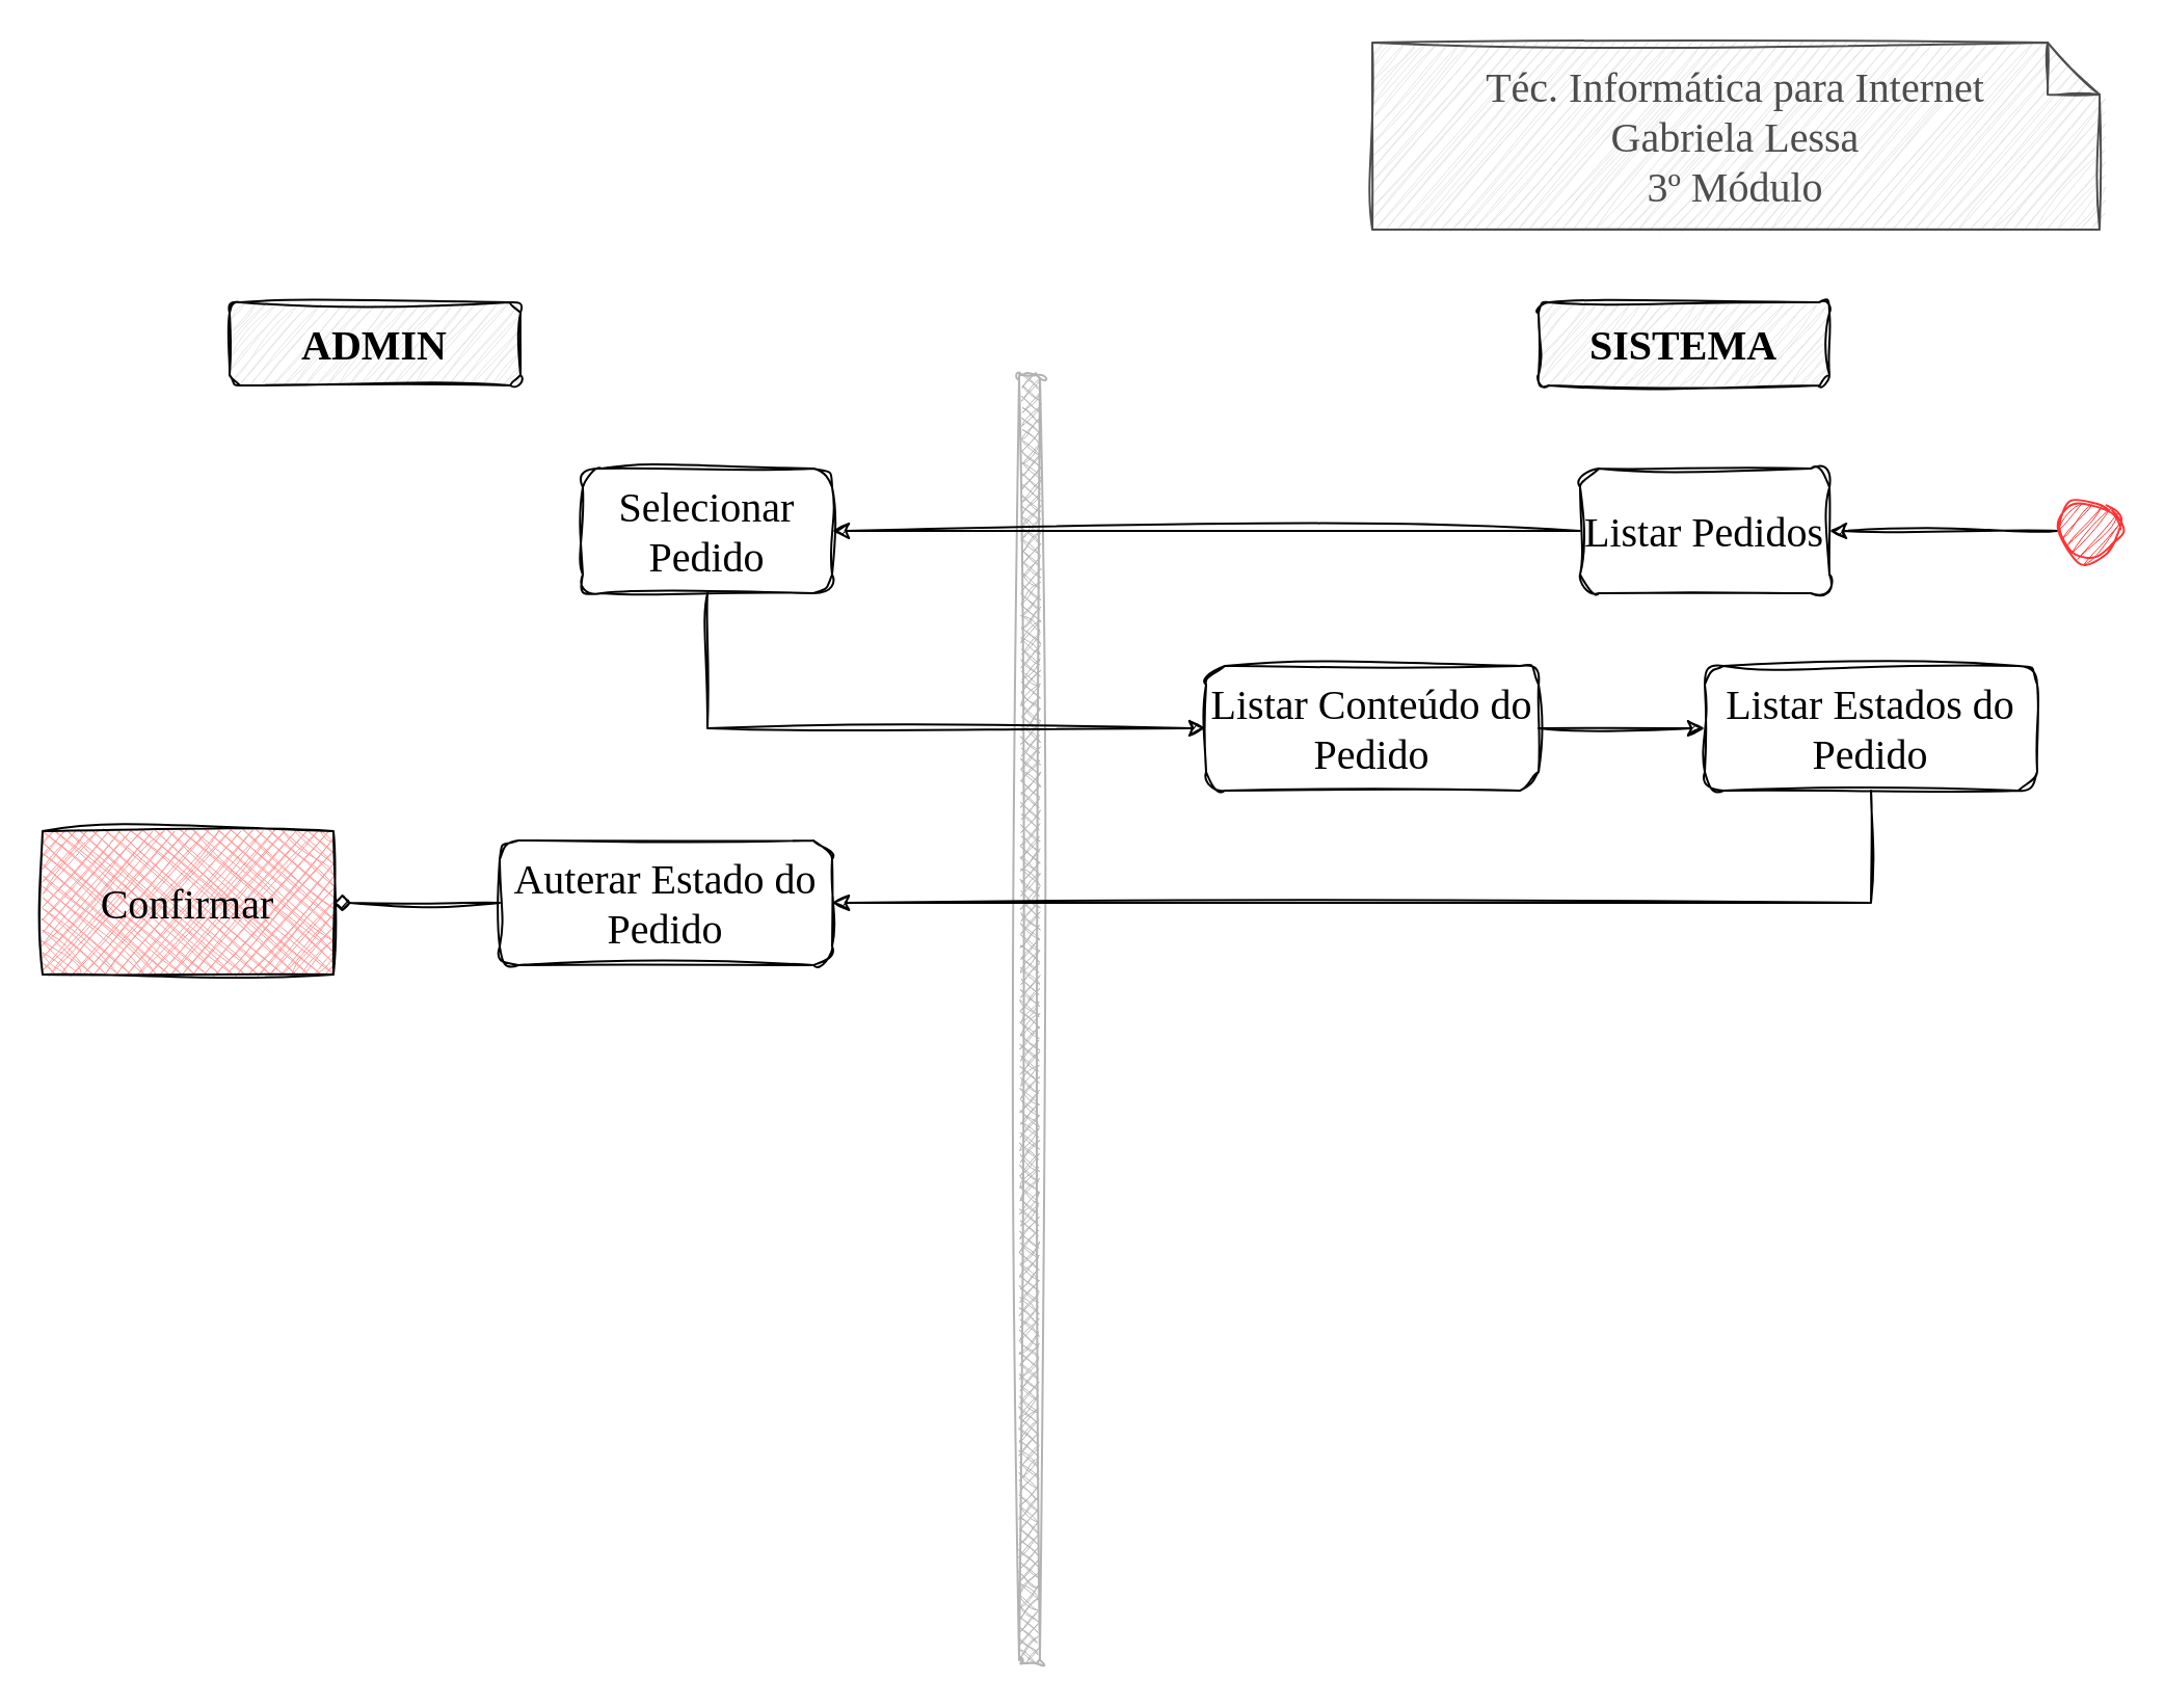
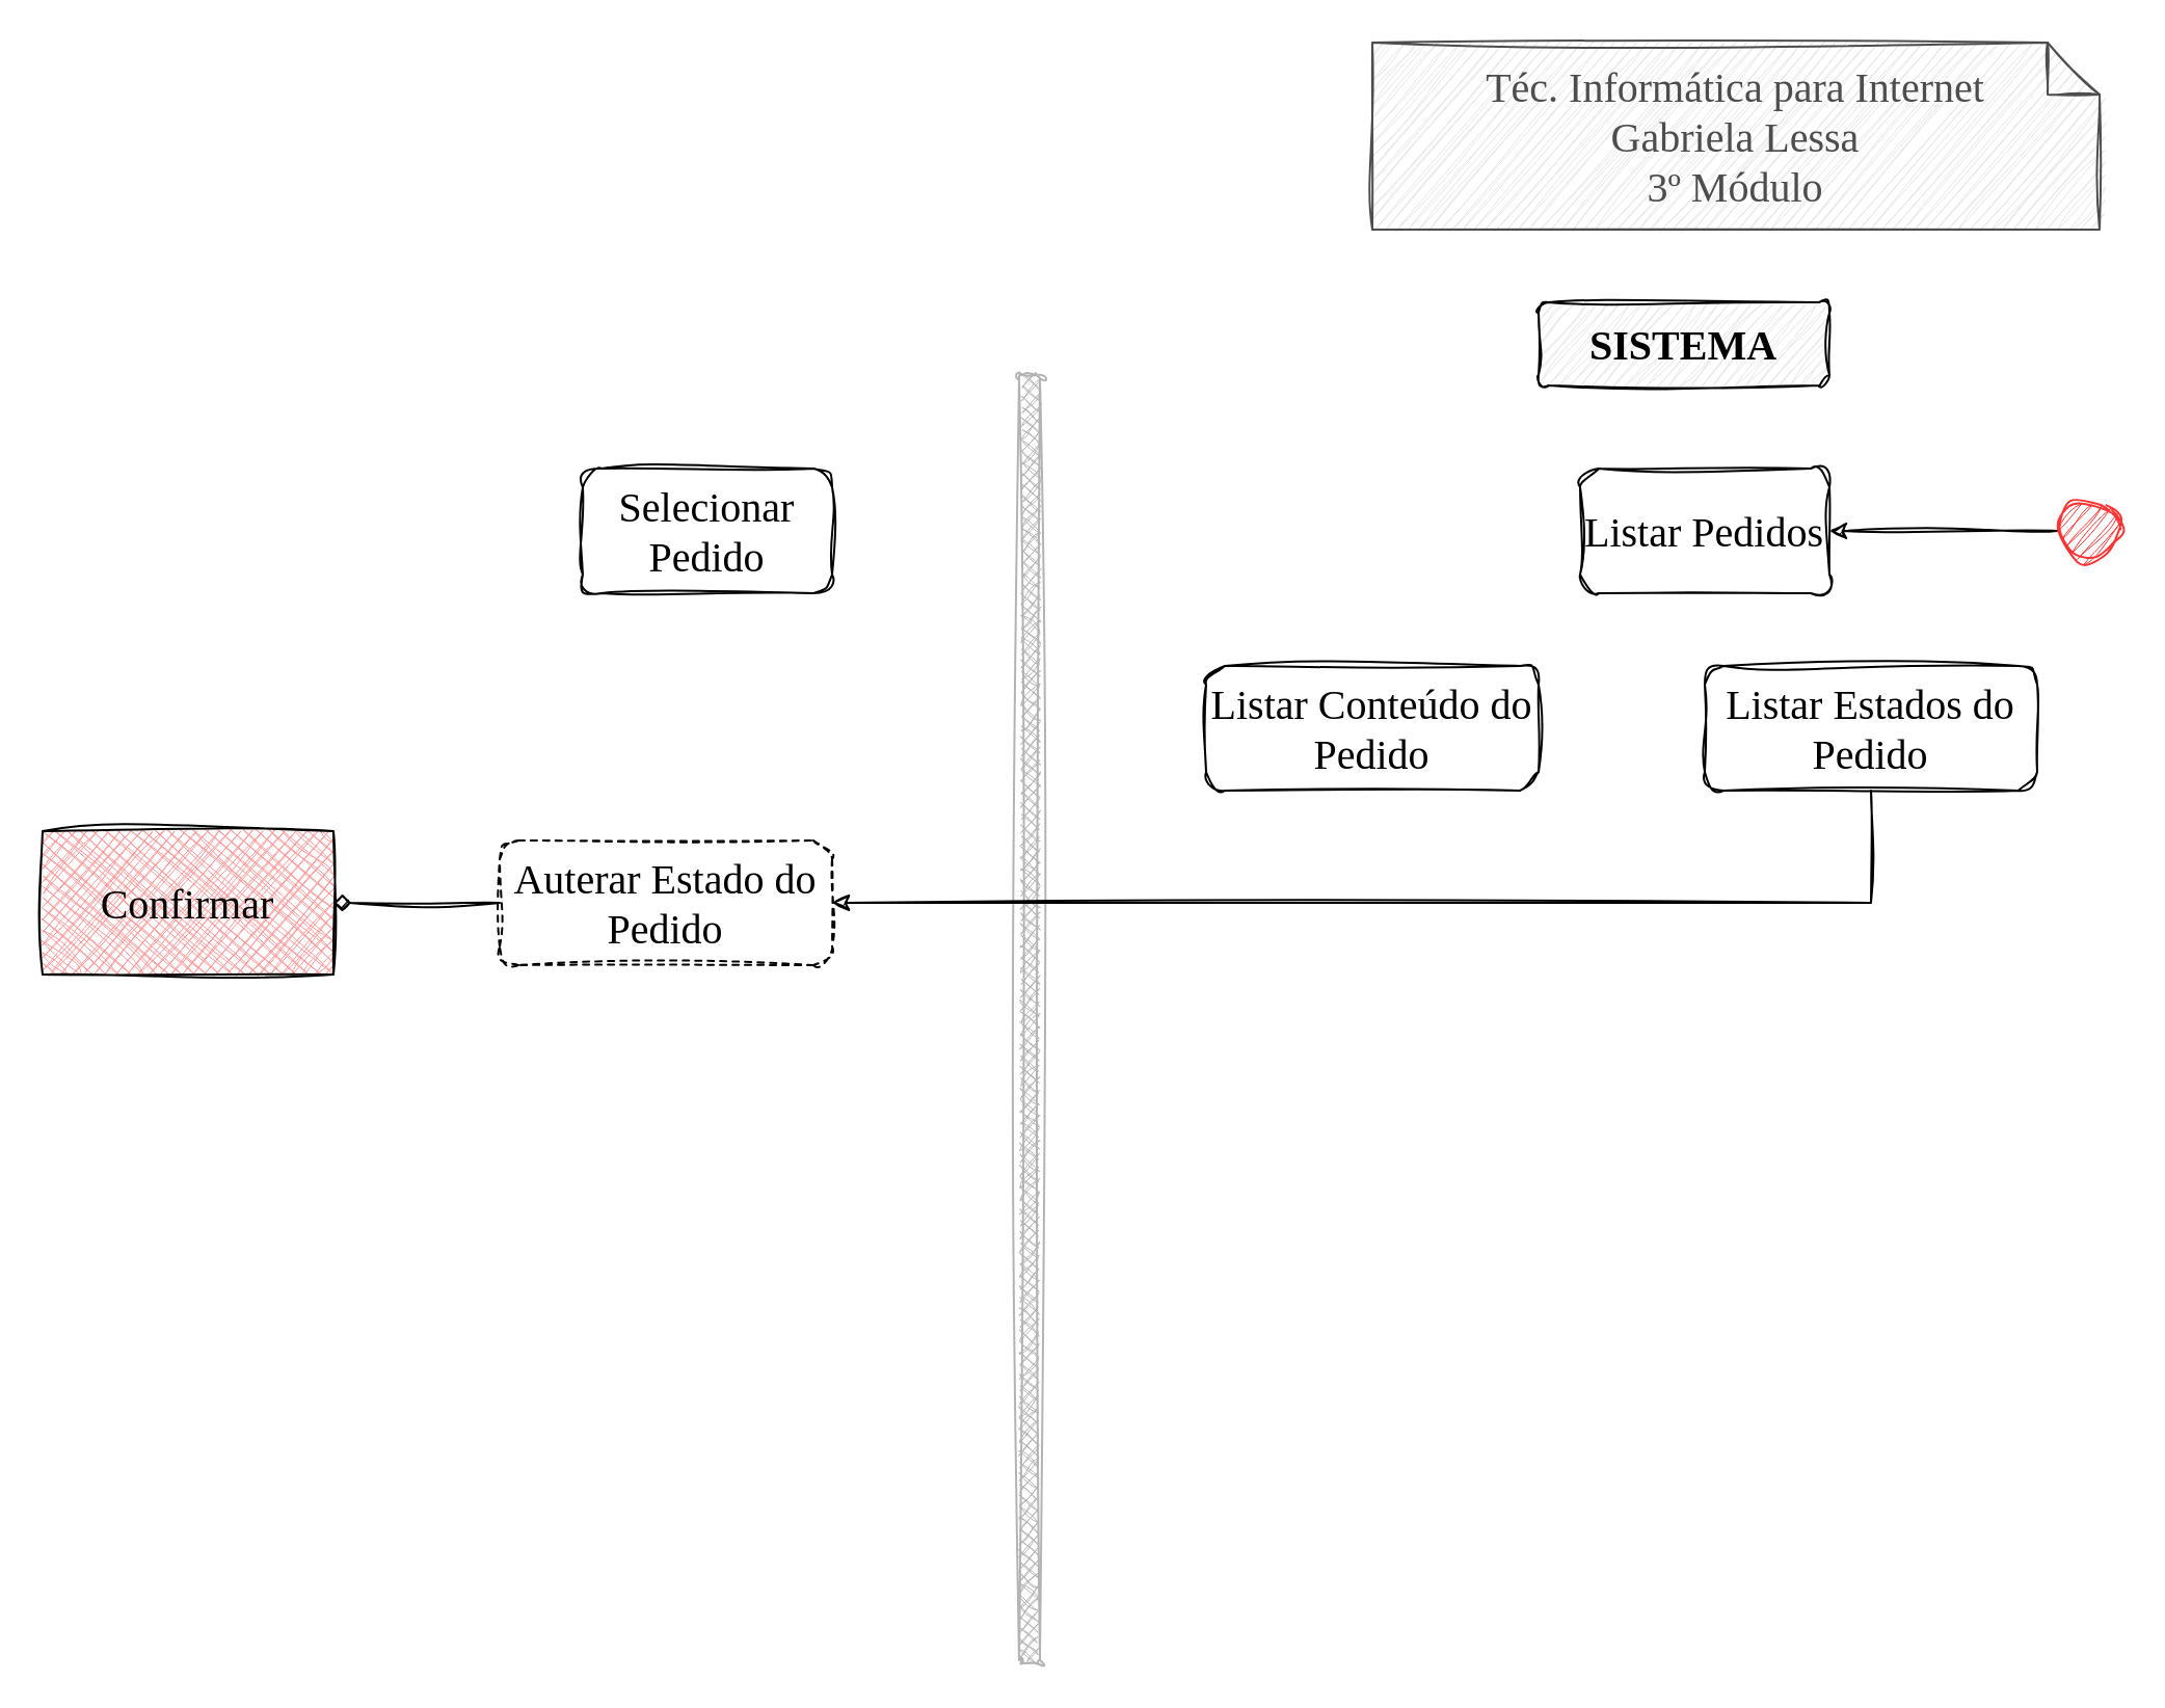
- <mxCell id="4" value="ADMIN" style="html=1;align=center;verticalAlign=middle;rounded=1;absoluteArcSize=1;arcSize=10;dashed=0;whiteSpace=wrap;hachureGap=4;fontFamily=Architects Daughter;fontSource=https%3A%2F%2Ffonts.googleapis.com%2Fcss%3Ffamily%3DArchitects%2BDaughter;fontSize=20;fillColor=#E6E6E6;fillStyle=hachure;fontStyle=1;sketch=1;curveFitting=1;jiggle=2;" parent="1" vertex="1"><mxGeometry x="110" y="145" width="140" height="40" as="geometry" /></mxCell>
- <mxCell id="10" style="edgeStyle=orthogonalEdgeStyle;rounded=0;hachureGap=4;orthogonalLoop=1;jettySize=auto;html=1;entryX=1;entryY=0.5;entryDx=0;entryDy=0;fontFamily=Architects Daughter;fontSource=https%3A%2F%2Ffonts.googleapis.com%2Fcss%3Ffamily%3DArchitects%2BDaughter;fontSize=16;sketch=1;curveFitting=1;jiggle=2;" edge="1" parent="1" source="11" target="9"><mxGeometry relative="1" as="geometry" /></mxCell>
- <mxCell id="8" value="" style="edgeStyle=orthogonalEdgeStyle;rounded=0;hachureGap=4;orthogonalLoop=1;jettySize=auto;html=1;fontFamily=Architects Daughter;fontSource=https%3A%2F%2Ffonts.googleapis.com%2Fcss%3Ffamily%3DArchitects%2BDaughter;fontSize=16;exitX=0.5;exitY=1;exitDx=0;exitDy=0;entryX=0;entryY=0.5;entryDx=0;entryDy=0;sketch=1;curveFitting=1;jiggle=2;" edge="1" parent="1" source="9" target="13"><mxGeometry relative="1" as="geometry" /></mxCell>
- <mxCell id="12" value="" style="edgeStyle=orthogonalEdgeStyle;rounded=0;hachureGap=4;orthogonalLoop=1;jettySize=auto;html=1;fontFamily=Architects Daughter;fontSource=https%3A%2F%2Ffonts.googleapis.com%2Fcss%3Ffamily%3DArchitects%2BDaughter;fontSize=16;sketch=1;curveFitting=1;jiggle=2;" edge="1" parent="1" source="13" target="15"><mxGeometry relative="1" as="geometry" /></mxCell>
- <mxCell id="17" value="Auterar Estado do Pedido" style="rounded=1;whiteSpace=wrap;html=1;hachureGap=4;fontFamily=Architects Daughter;fontSource=https%3A%2F%2Ffonts.googleapis.com%2Fcss%3Ffamily%3DArchitects%2BDaughter;fontSize=20;fillColor=none;sketch=1;curveFitting=1;jiggle=2;" vertex="1" parent="1"><mxGeometry x="240" y="404" width="160" height="60" as="geometry" /></mxCell>
+ <mxCell id="17" value="Auterar Estado do Pedido" style="rounded=1;whiteSpace=wrap;html=1;hachureGap=4;fontFamily=Architects Daughter;fontSource=https%3A%2F%2Ffonts.googleapis.com%2Fcss%3Ffamily%3DArchitects%2BDaughter;fontSize=20;fillColor=none;sketch=1;curveFitting=1;jiggle=2;dashed=1;" vertex="1" parent="1"><mxGeometry x="240" y="404" width="160" height="60" as="geometry" /></mxCell>
